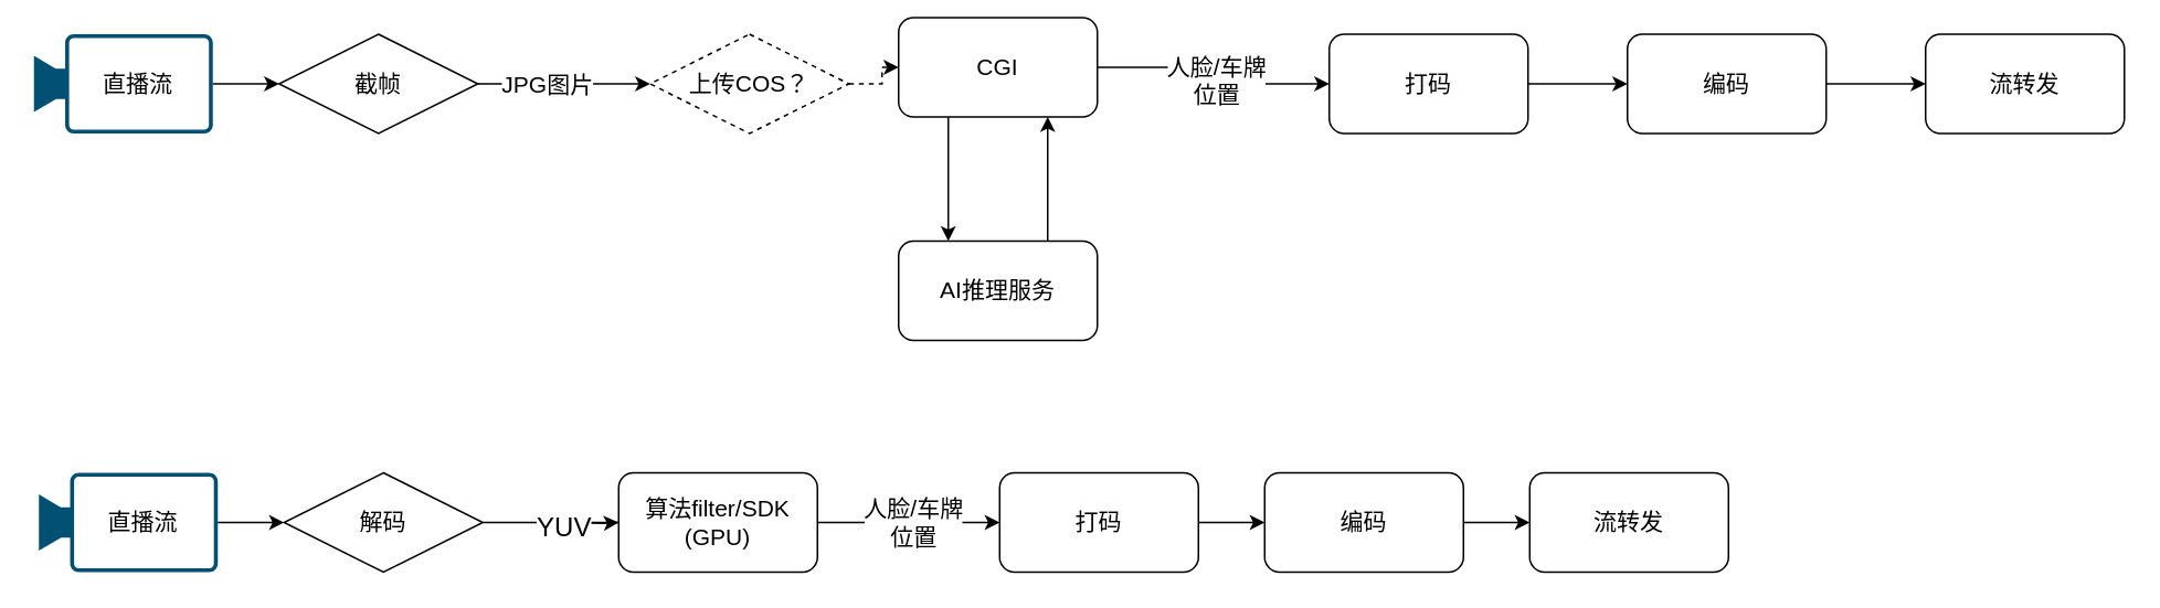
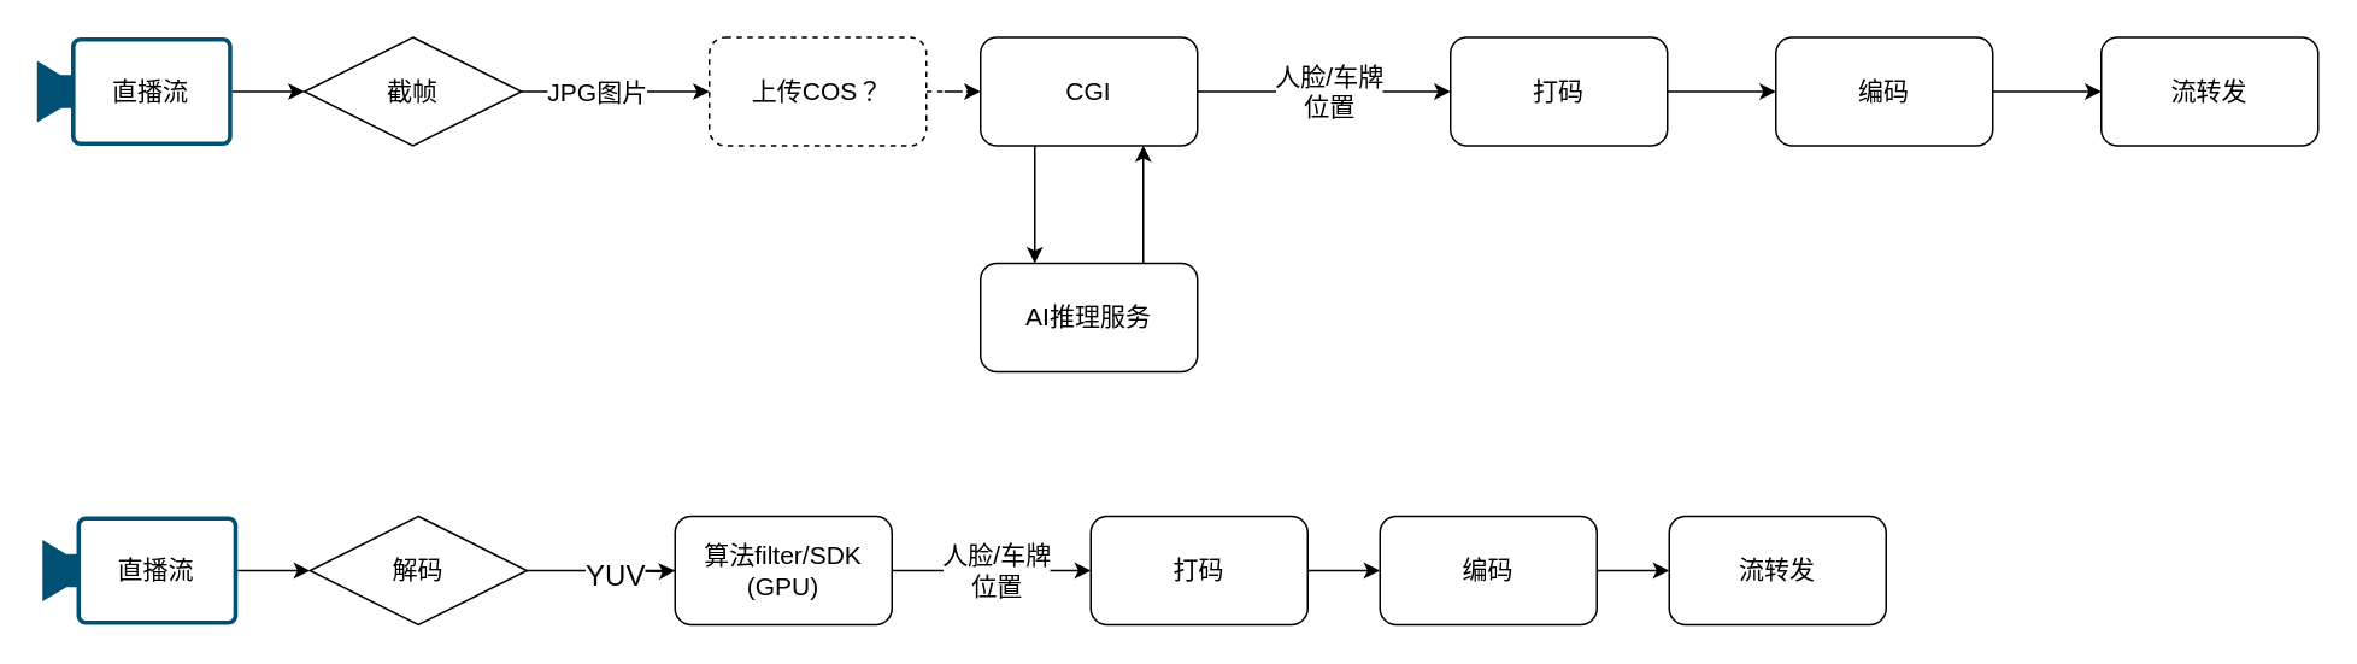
- <mxCell id="10" value="CGI" style="whiteSpace=wrap;html=1;rounded=1;fontSize=14;" vertex="1" parent="1"><mxGeometry x="542" y="10" width="120" height="60" as="geometry" /></mxCell>
+ <mxCell id="10" value="CGI" style="whiteSpace=wrap;html=1;rounded=1;fontSize=14;" vertex="1" parent="1"><mxGeometry x="542" y="20" width="120" height="60" as="geometry" /></mxCell>
- <mxCell id="13" value="上传COS？" style="rhombus;whiteSpace=wrap;html=1;dashed=1;fontSize=14;" vertex="1" parent="1"><mxGeometry x="392" y="20" width="120" height="60" as="geometry" /></mxCell>
+ <mxCell id="13" value="上传COS？" style="whiteSpace=wrap;html=1;rounded=1;dashed=1;fontSize=14;" vertex="1" parent="1"><mxGeometry x="392" y="20" width="120" height="60" as="geometry" /></mxCell>
